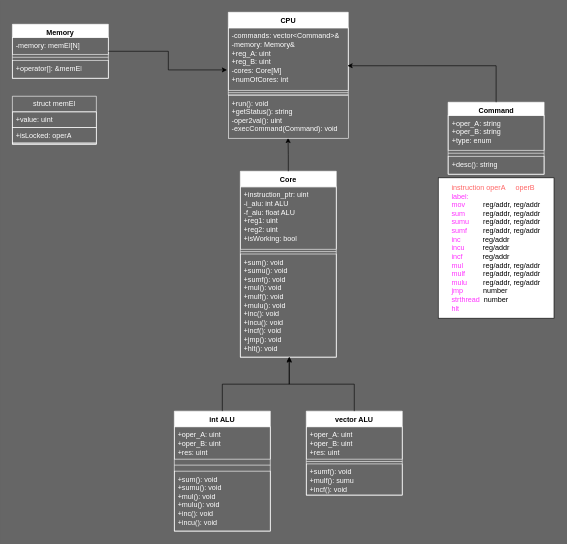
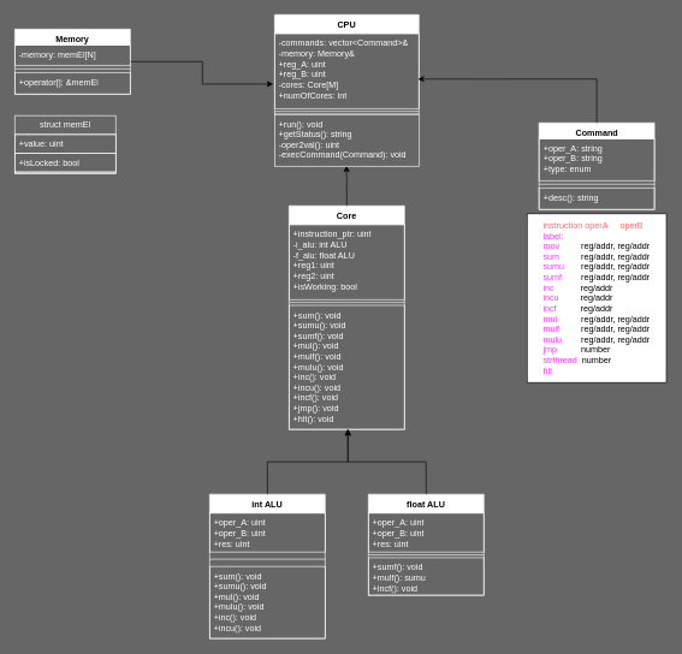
- <mxCell id="4" value="+isLocked: operA" style="text;strokeColor=#FFFFFF;fillColor=none;align=left;verticalAlign=top;spacingLeft=4;spacingRight=4;overflow=hidden;rotatable=0;points=[[0,0.5],[1,0.5]];portConstraint=eastwest;whiteSpace=wrap;html=1;fontColor=#FFFFFF;" parent="2" vertex="1"><mxGeometry y="52" width="140" height="26" as="geometry" /></mxCell>
+ <mxCell id="4" value="+isLocked: bool" style="text;strokeColor=#FFFFFF;fillColor=none;align=left;verticalAlign=top;spacingLeft=4;spacingRight=4;overflow=hidden;rotatable=0;points=[[0,0.5],[1,0.5]];portConstraint=eastwest;whiteSpace=wrap;html=1;fontColor=#FFFFFF;" parent="2" vertex="1"><mxGeometry y="52" width="140" height="26" as="geometry" /></mxCell>
- <mxCell id="14" value="&lt;font color=&quot;#000000&quot;&gt;vector ALU&lt;/font&gt;" style="swimlane;fontStyle=1;align=center;verticalAlign=top;childLayout=stackLayout;horizontal=1;startSize=26;horizontalStack=0;resizeParent=1;resizeParentMax=0;resizeLast=0;collapsible=1;marginBottom=0;whiteSpace=wrap;html=1;strokeColor=#FFFFFF;fontColor=#FFFFFF;" parent="1" vertex="1"><mxGeometry x="510" y="685" width="160" height="140" as="geometry" /></mxCell>
+ <mxCell id="14" value="&lt;font color=&quot;#000000&quot;&gt;float ALU&lt;/font&gt;" style="swimlane;fontStyle=1;align=center;verticalAlign=top;childLayout=stackLayout;horizontal=1;startSize=26;horizontalStack=0;resizeParent=1;resizeParentMax=0;resizeLast=0;collapsible=1;marginBottom=0;whiteSpace=wrap;html=1;strokeColor=#FFFFFF;fontColor=#FFFFFF;" parent="1" vertex="1"><mxGeometry x="510" y="685" width="160" height="140" as="geometry" /></mxCell>
